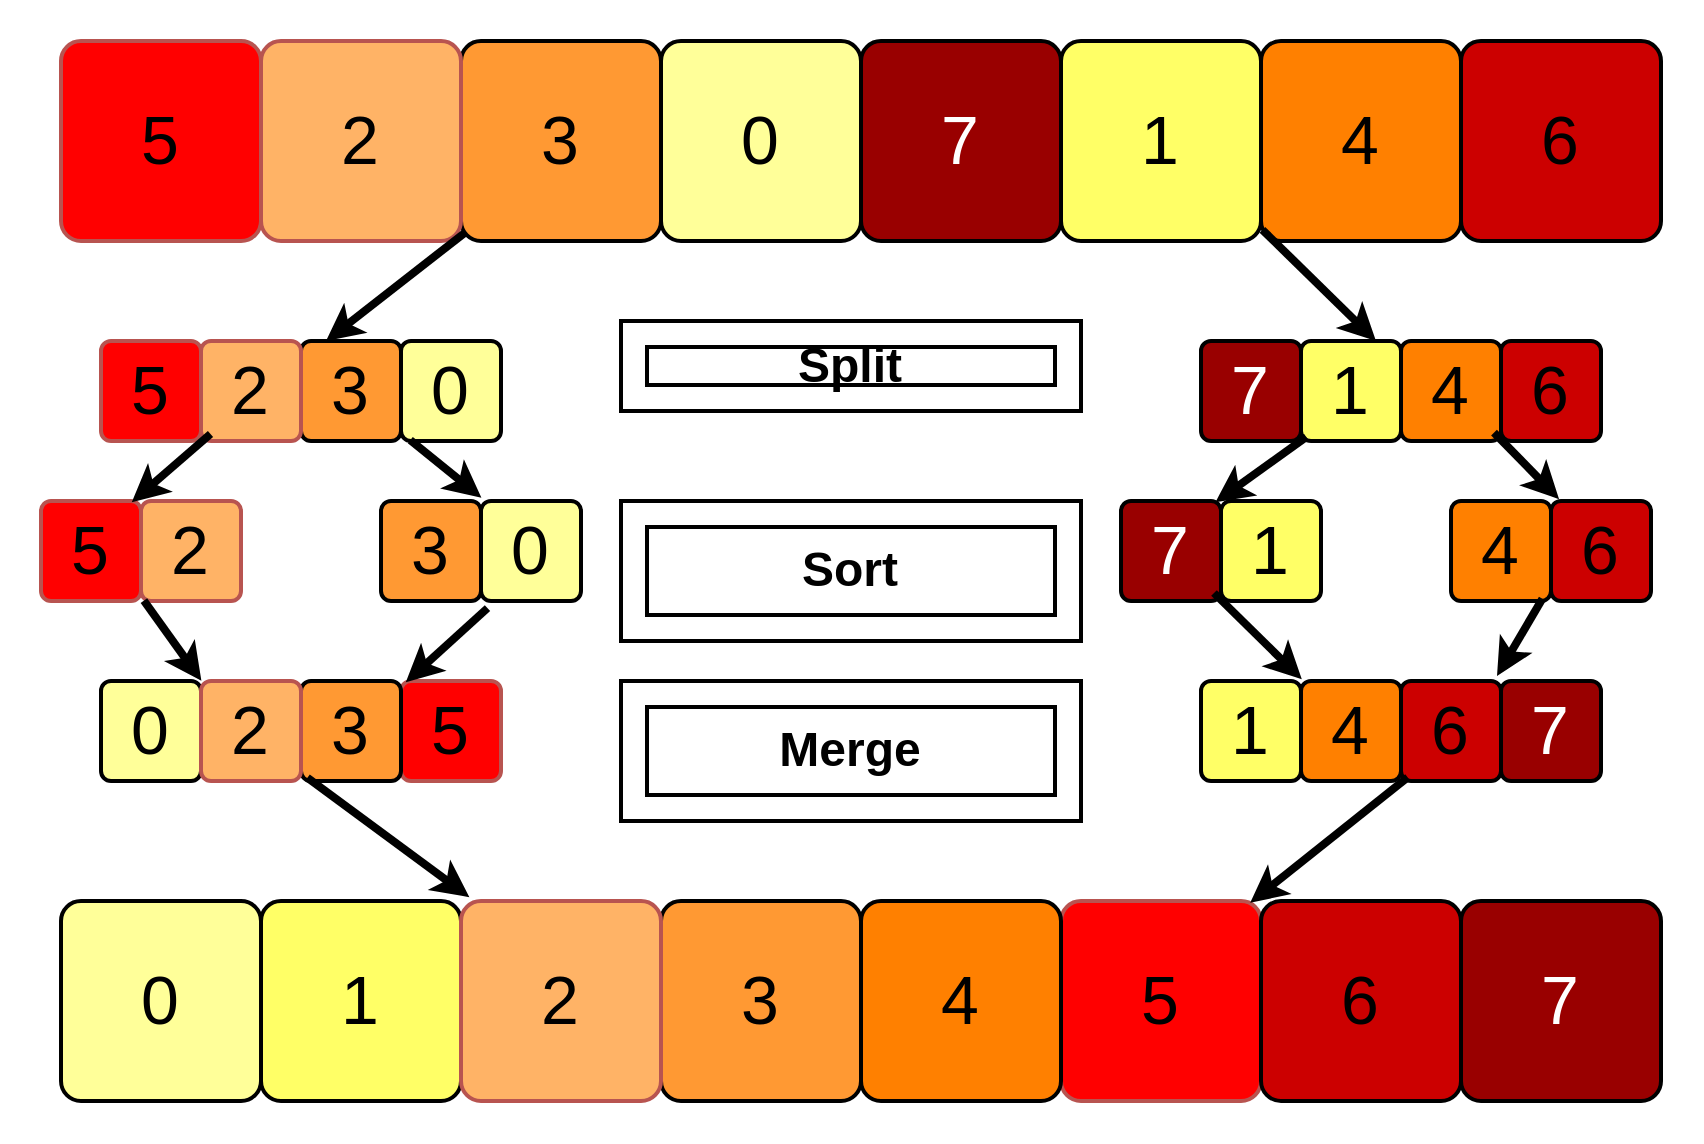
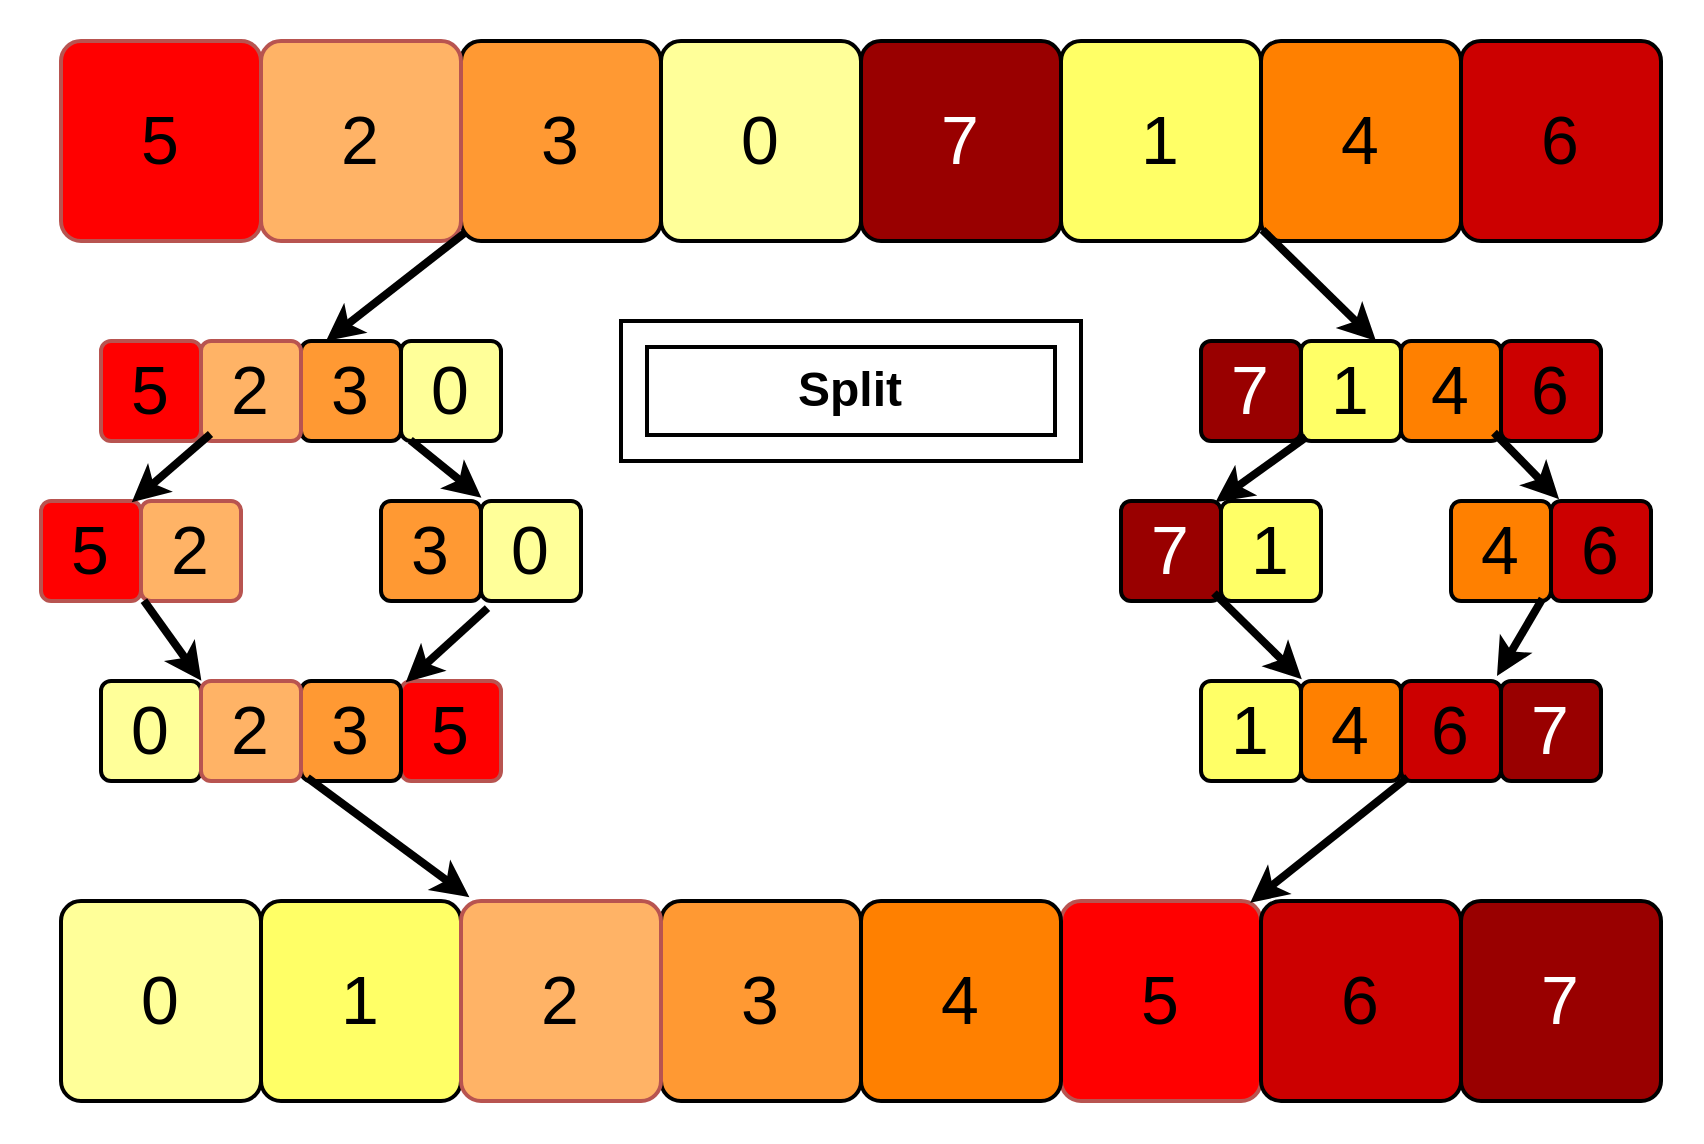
- <mxCell id="54" value="&lt;font style=&quot;font-size: 24px&quot;&gt;&lt;b&gt;Split&lt;/b&gt;&lt;/font&gt;" parent="1" vertex="1" style="shape=ext;strokeWidth=2;margin=10;double=1;whiteSpace=wrap;html=1;align=center;fontSize=14;fillColor=#FFFFFF;"><mxGeometry x="310" y="160" as="geometry" height="45" width="230" /></mxCell>
+ <mxCell id="54" value="&lt;font style=&quot;font-size: 24px&quot;&gt;&lt;b&gt;Split&lt;/b&gt;&lt;/font&gt;" parent="1" vertex="1" style="shape=ext;strokeWidth=2;margin=10;double=1;whiteSpace=wrap;html=1;align=center;fontSize=14;fillColor=#FFFFFF;"><mxGeometry as="geometry" y="160" x="310" height="70" width="230" /></mxCell>
- <mxCell id="55" value="&lt;b&gt;&lt;font style=&quot;font-size: 24px&quot;&gt;Sort&lt;/font&gt;&lt;/b&gt;" parent="1" vertex="1" style="shape=ext;strokeWidth=2;margin=10;double=1;whiteSpace=wrap;html=1;align=center;fontSize=14;fillColor=#FFFFFF;"><mxGeometry as="geometry" y="250" x="310" height="70" width="230" /></mxCell>
- <mxCell id="56" value="&lt;b&gt;&lt;font style=&quot;font-size: 24px&quot;&gt;Merge&lt;/font&gt;&lt;/b&gt;" parent="1" vertex="1" style="shape=ext;strokeWidth=2;margin=10;double=1;whiteSpace=wrap;html=1;align=center;fontSize=14;fillColor=#FFFFFF;"><mxGeometry as="geometry" y="340" x="310" height="70" width="230" /></mxCell>
